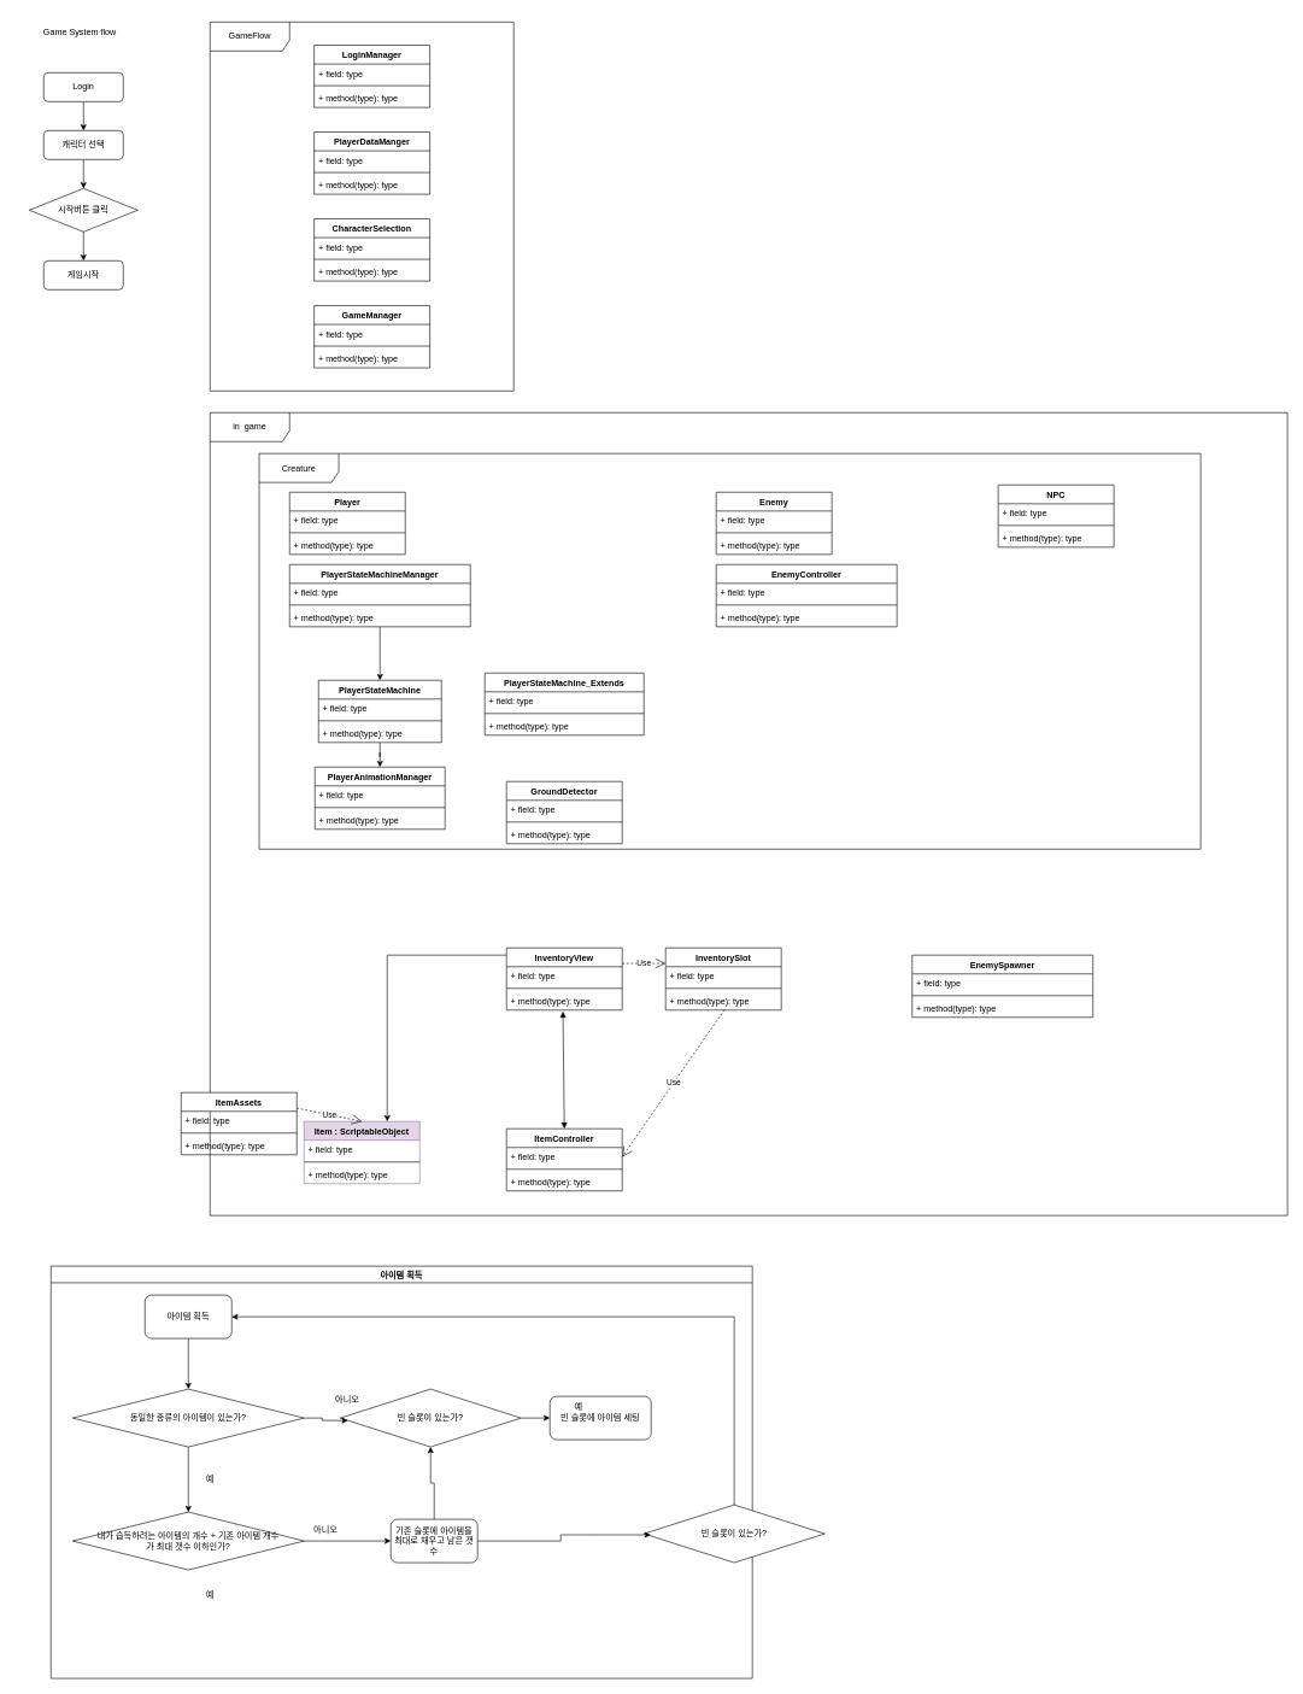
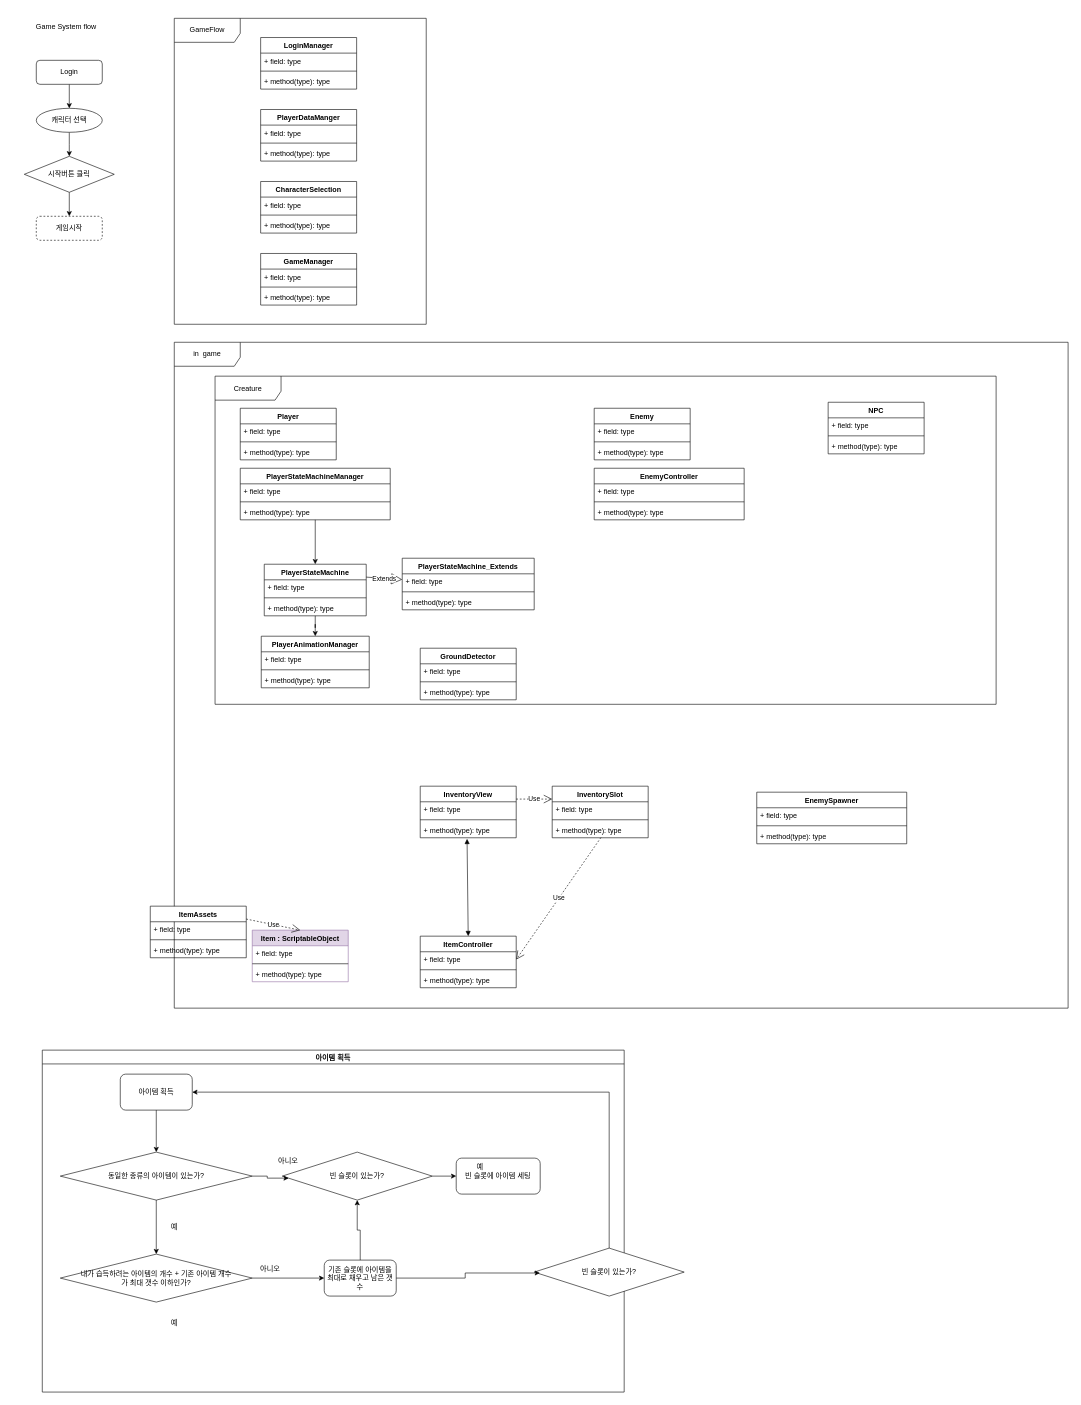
- <mxCell id="17" value="캐릭터 선택" style="rounded=1;whiteSpace=wrap;html=1;" parent="1" vertex="1"><mxGeometry x="60" y="180" width="110" height="40" as="geometry" /></mxCell>
+ <mxCell id="17" value="캐릭터 선택" style="ellipse;whiteSpace=wrap;html=1;" parent="1" vertex="1"><mxGeometry x="60" y="180" width="110" height="40" as="geometry" /></mxCell>
- <mxCell id="18" value="게임시작" style="rounded=1;whiteSpace=wrap;html=1;" parent="1" vertex="1"><mxGeometry x="60" y="360" width="110" height="40" as="geometry" /></mxCell>
+ <mxCell id="18" value="게임시작" style="rounded=1;whiteSpace=wrap;html=1;dashed=1;" parent="1" vertex="1"><mxGeometry x="60" y="360" width="110" height="40" as="geometry" /></mxCell>
+ <mxCell id="55" value="Extends" style="endArrow=block;endSize=16;endFill=0;html=1;rounded=0;exitX=1;exitY=0.25;exitDx=0;exitDy=0;" parent="1" source="47" target="51" edge="1"><mxGeometry width="160" relative="1" as="geometry"><mxPoint x="650" y="920" as="sourcePoint" /><mxPoint x="810" y="920" as="targetPoint" /></mxGeometry></mxCell>
- <mxCell id="80" style="edgeStyle=orthogonalEdgeStyle;rounded=0;orthogonalLoop=1;jettySize=auto;html=1;" parent="1" source="81" target="76" edge="1"><mxGeometry relative="1" as="geometry"><Array as="points"><mxPoint x="535" y="1320" /></Array></mxGeometry></mxCell>
